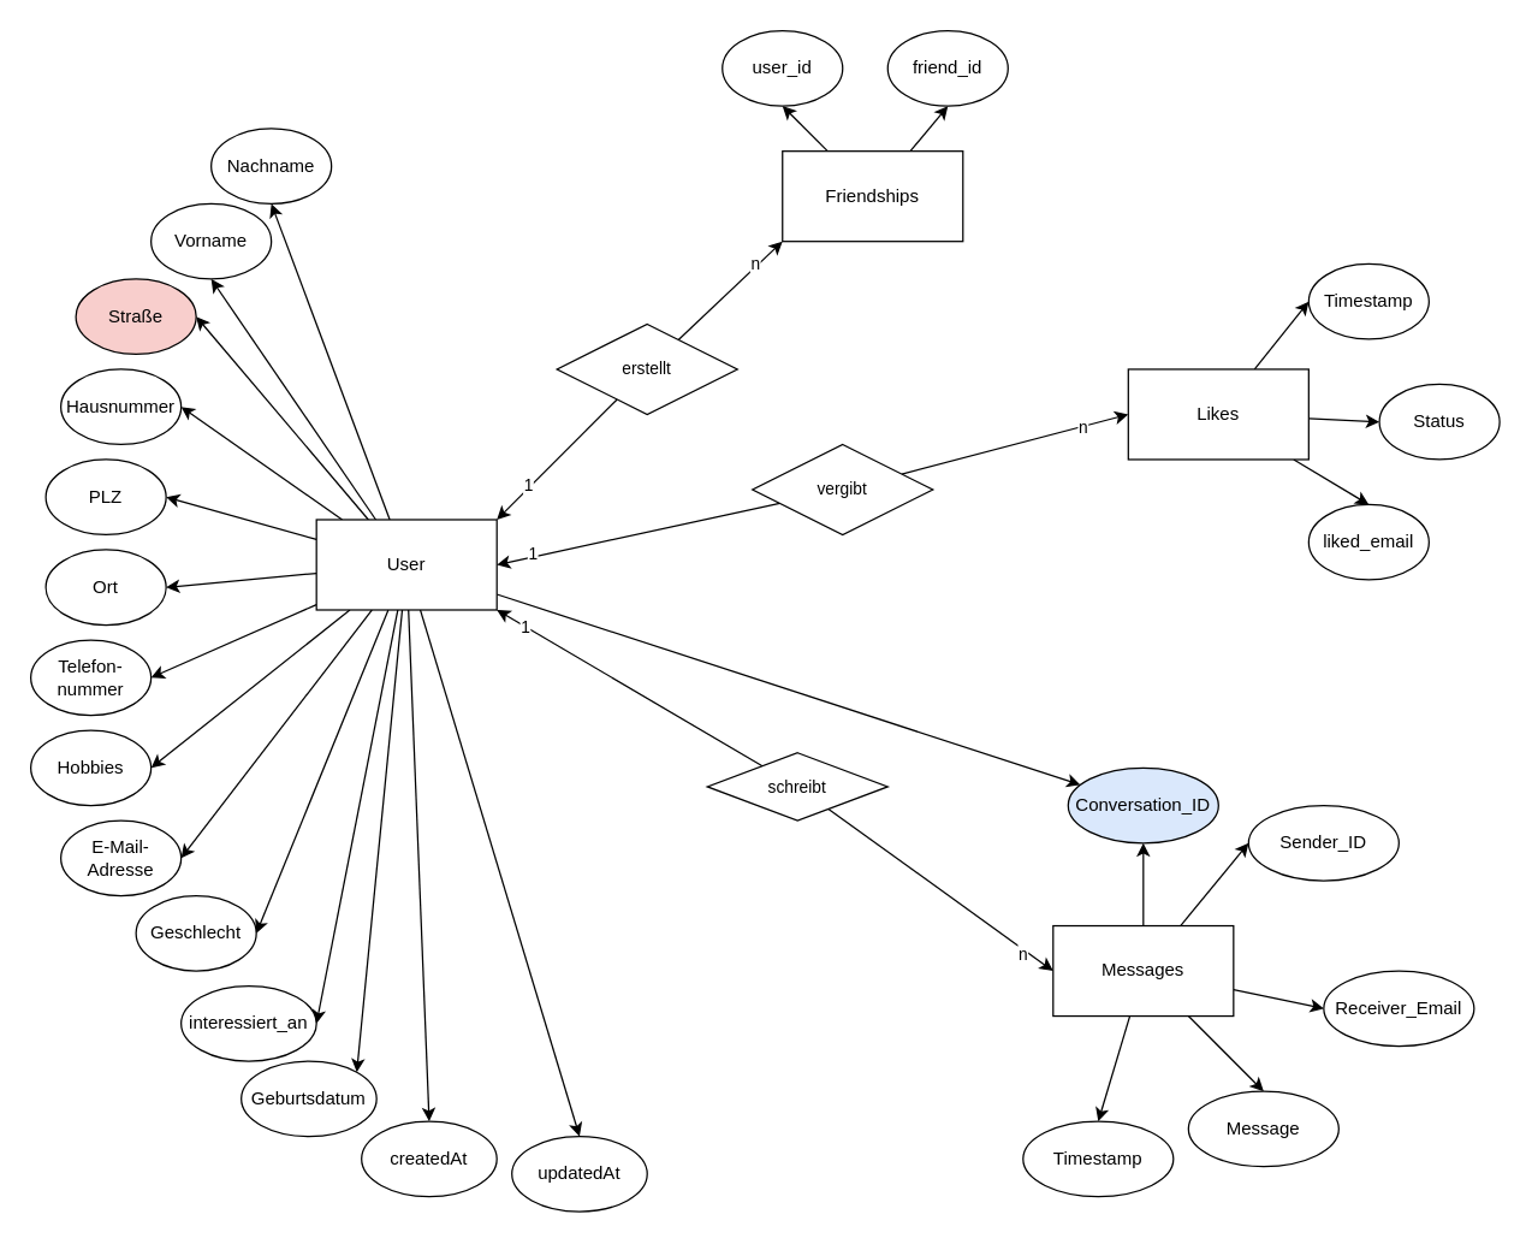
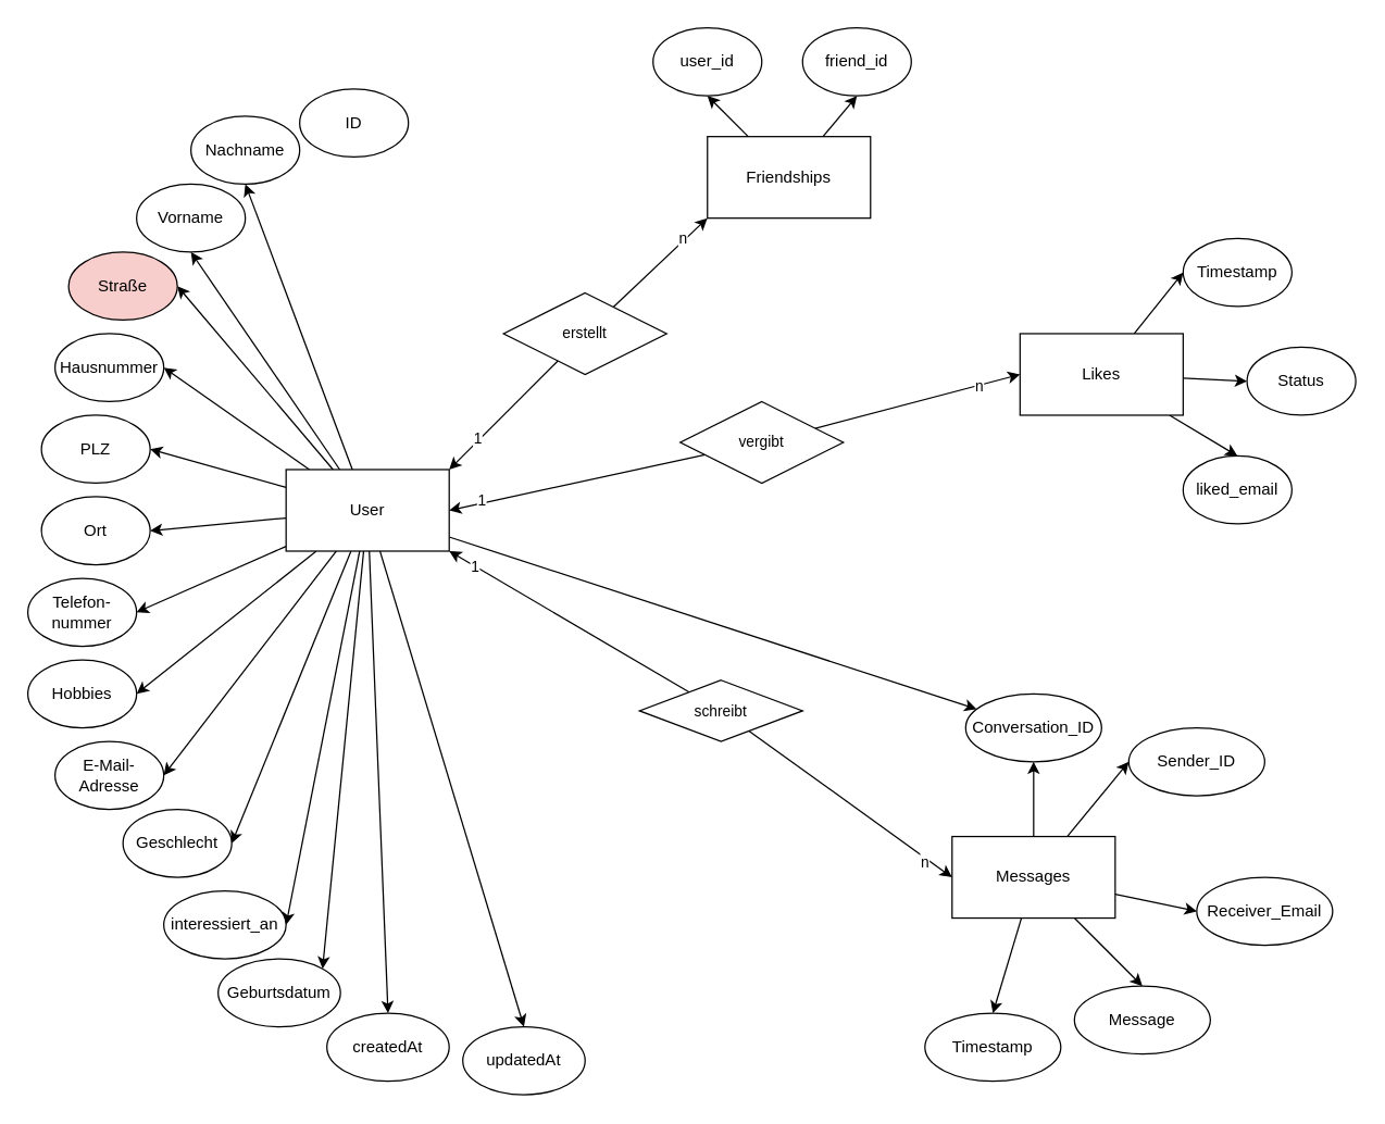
+ <mxCell id="18" value="ID" style="ellipse;whiteSpace=wrap;html=1;" vertex="1" parent="1"><mxGeometry x="220" y="65" width="80" height="50" as="geometry" /></mxCell>
- <mxCell id="51" value="Conversation_ID" style="ellipse;whiteSpace=wrap;html=1;fillColor=#dae8fc;" vertex="1" parent="1"><mxGeometry x="710" y="510" width="100" height="50" as="geometry" /></mxCell>
+ <mxCell id="51" value="Conversation_ID" style="ellipse;whiteSpace=wrap;html=1;" vertex="1" parent="1"><mxGeometry x="710" y="510" width="100" height="50" as="geometry" /></mxCell>
